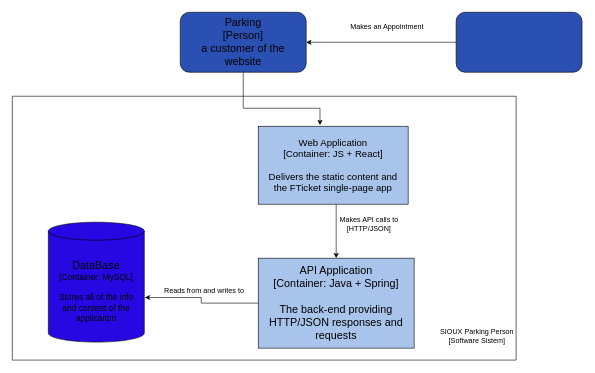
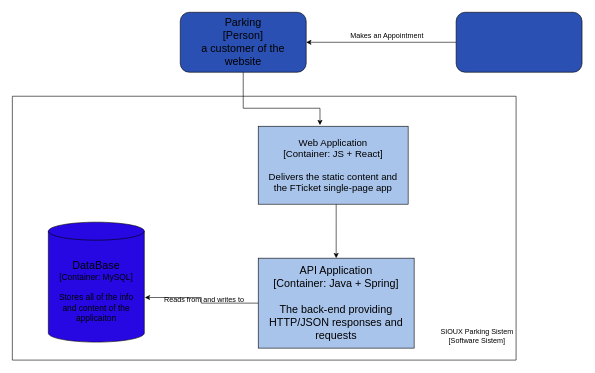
- <mxCell id="22" value="Makes an Appointment" style="text;html=1;align=center;verticalAlign=middle;whiteSpace=wrap;rounded=0;" vertex="1" parent="1"><mxGeometry x="550" y="30" width="190" height="30" as="geometry" /></mxCell>
+ <mxCell id="22" value="Makes an Appointment" style="text;html=1;align=center;verticalAlign=middle;whiteSpace=wrap;rounded=0;" vertex="1" parent="1"><mxGeometry x="550" y="45" width="190" height="30" as="geometry" /></mxCell>
- <mxCell id="20" value="Makes API calls to&lt;div&gt;[HTTP/JSON]&lt;/div&gt;" style="text;html=1;align=center;verticalAlign=middle;whiteSpace=wrap;rounded=0;" vertex="1" parent="1"><mxGeometry x="550" y="358" width="130" height="30" as="geometry" /></mxCell>
- <mxCell id="19" value="Reads from and writes to" style="text;html=1;align=center;verticalAlign=middle;whiteSpace=wrap;rounded=0;" vertex="1" parent="1"><mxGeometry x="270" y="470" width="140" height="30" as="geometry" /></mxCell>
+ <mxCell id="19" value="Reads from and writes to" style="text;html=1;align=center;verticalAlign=middle;whiteSpace=wrap;rounded=0;" vertex="1" parent="1"><mxGeometry x="270" y="485" width="140" height="30" as="geometry" /></mxCell>
- <mxCell id="21" value="&lt;div&gt;SIOUX Parking Person&lt;/div&gt;&lt;div&gt;[Software Sistem]&lt;/div&gt;" style="text;html=1;align=center;verticalAlign=middle;whiteSpace=wrap;rounded=0;" vertex="1" parent="1"><mxGeometry x="730" y="520" width="130" height="80" as="geometry" /></mxCell>
+ <mxCell id="21" value="&lt;div&gt;SIOUX Parking Sistem&lt;/div&gt;&lt;div&gt;[Software Sistem]&lt;/div&gt;" style="text;html=1;align=center;verticalAlign=middle;whiteSpace=wrap;rounded=0;" vertex="1" parent="1"><mxGeometry x="730" y="520" width="130" height="80" as="geometry" /></mxCell>
